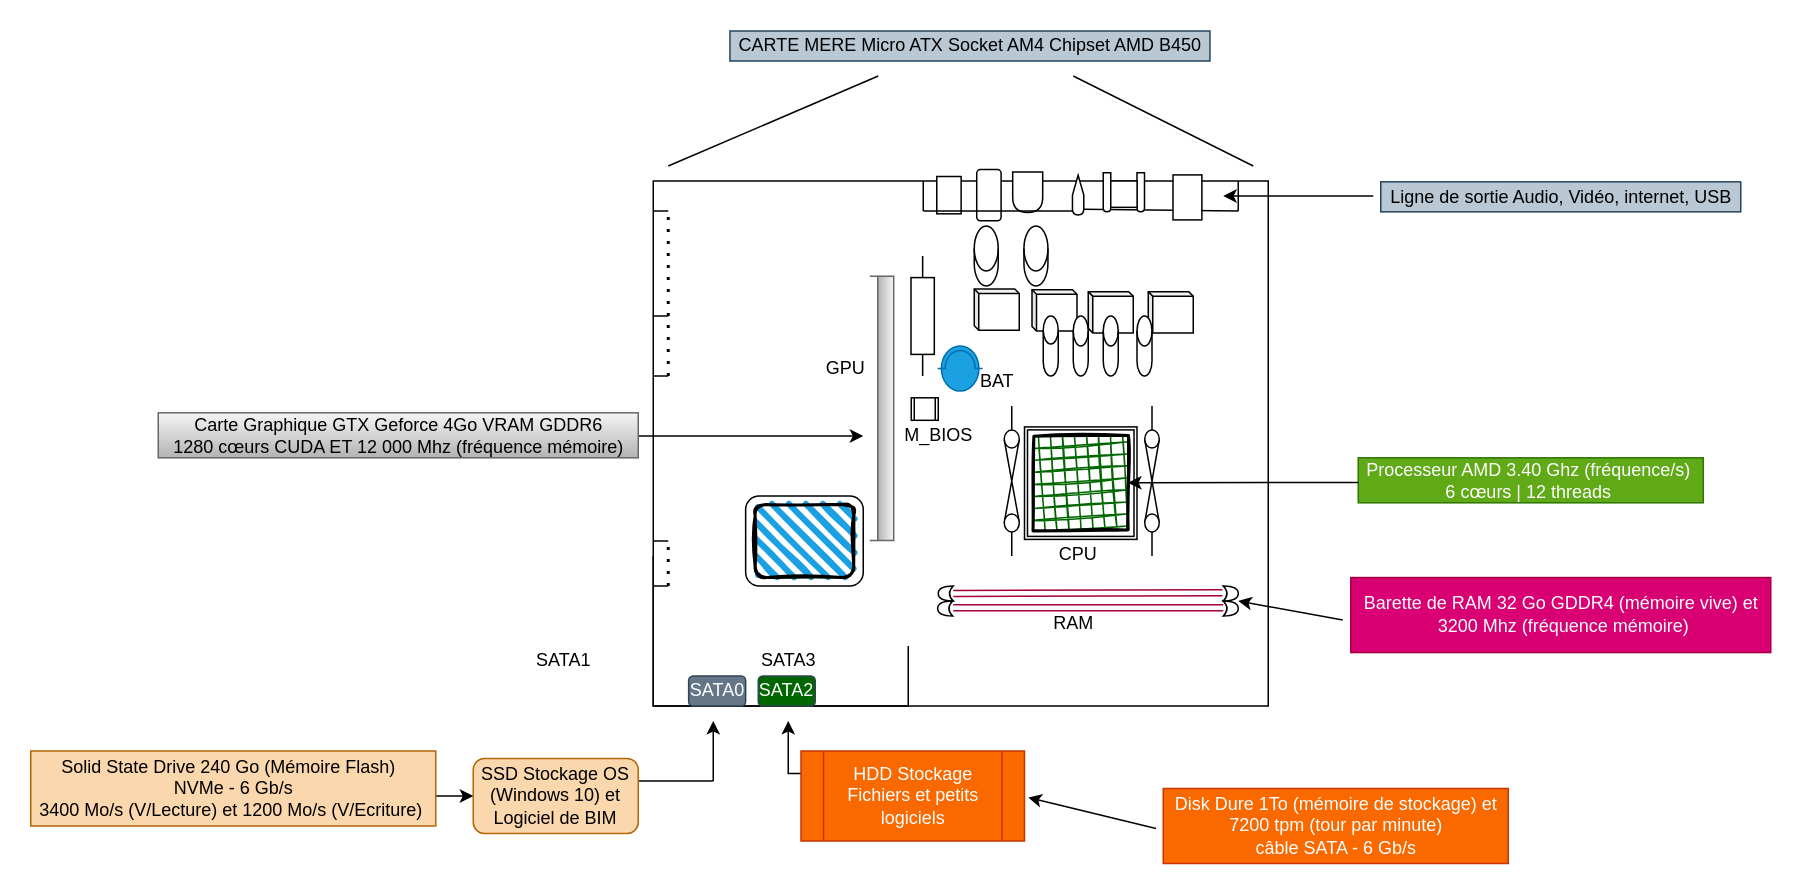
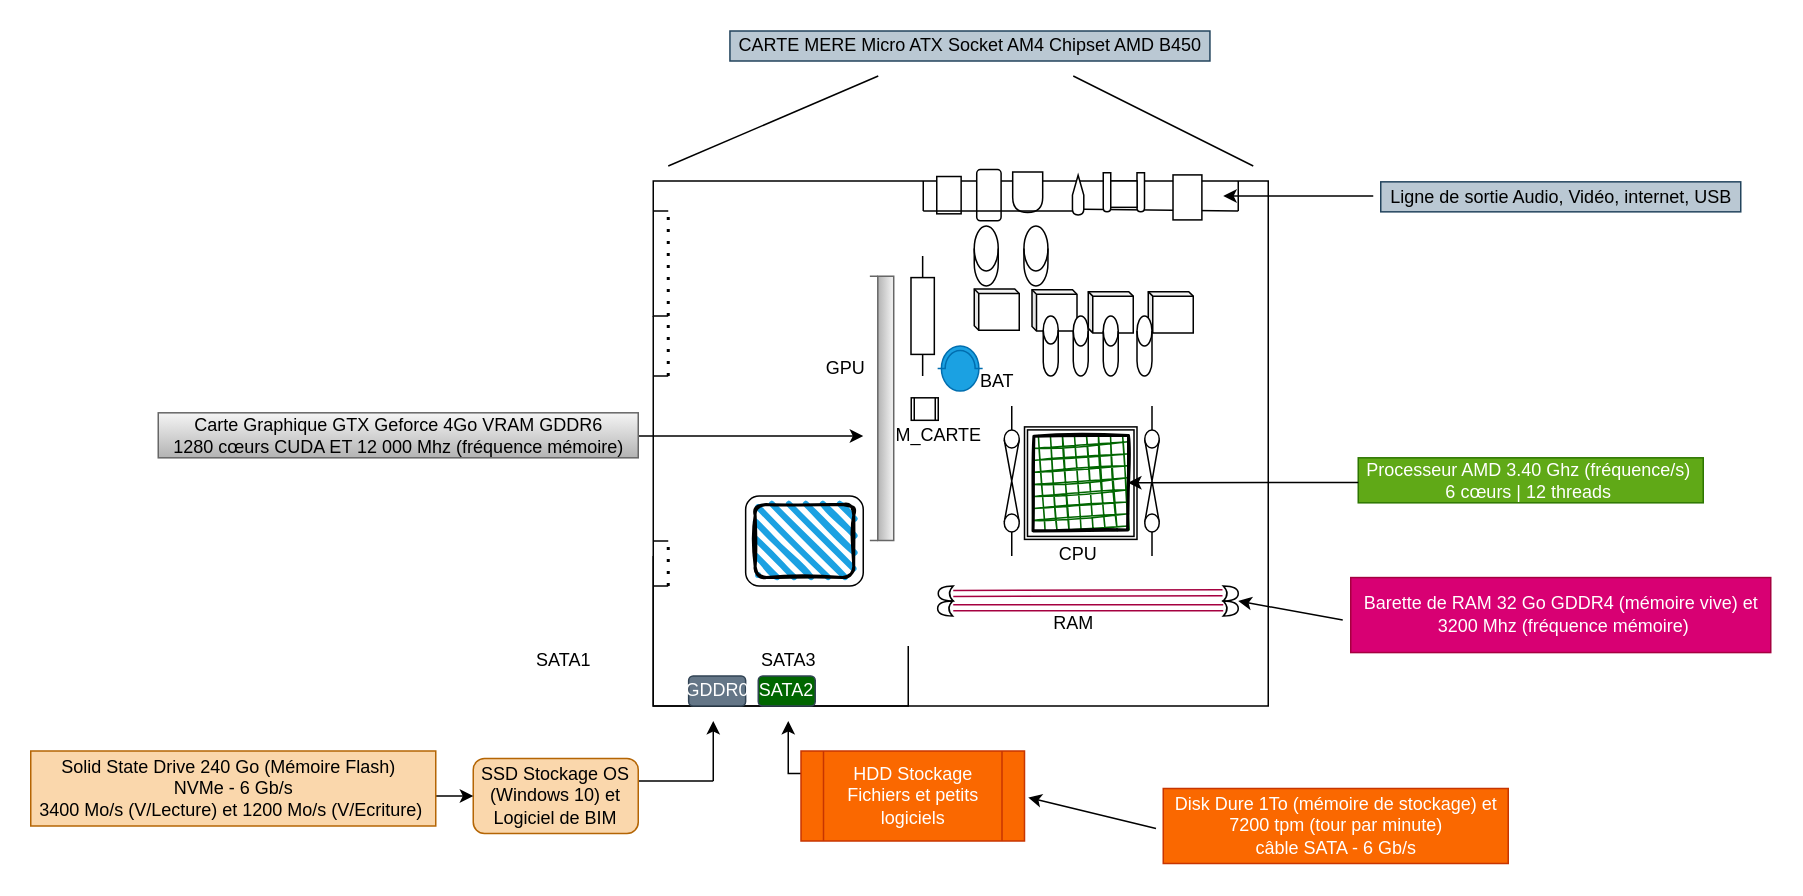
- <mxCell id="33" value="M_BIOS" style="text;html=1;align=center;verticalAlign=middle;resizable=0;points=[];autosize=1;" parent="1" vertex="1"><mxGeometry x="594.6" y="279.54" width="60" height="20" as="geometry" /></mxCell>
+ <mxCell id="33" value="M_CARTE" style="text;html=1;align=center;verticalAlign=middle;resizable=0;points=[];autosize=1;" parent="1" vertex="1"><mxGeometry x="594.6" y="279.54" width="60" height="20" as="geometry" /></mxCell>
- <mxCell id="26" value="SATA0" style="rounded=1;whiteSpace=wrap;html=1;fillColor=#647687;strokeColor=#314354;fontColor=#ffffff;" parent="1" vertex="1"><mxGeometry x="458.6" y="450" width="38" height="20" as="geometry" /></mxCell>
+ <mxCell id="26" value="GDDR0" style="rounded=1;whiteSpace=wrap;html=1;fillColor=#647687;strokeColor=#314354;fontColor=#ffffff;" parent="1" vertex="1"><mxGeometry x="458.6" y="450" width="38" height="20" as="geometry" /></mxCell>
